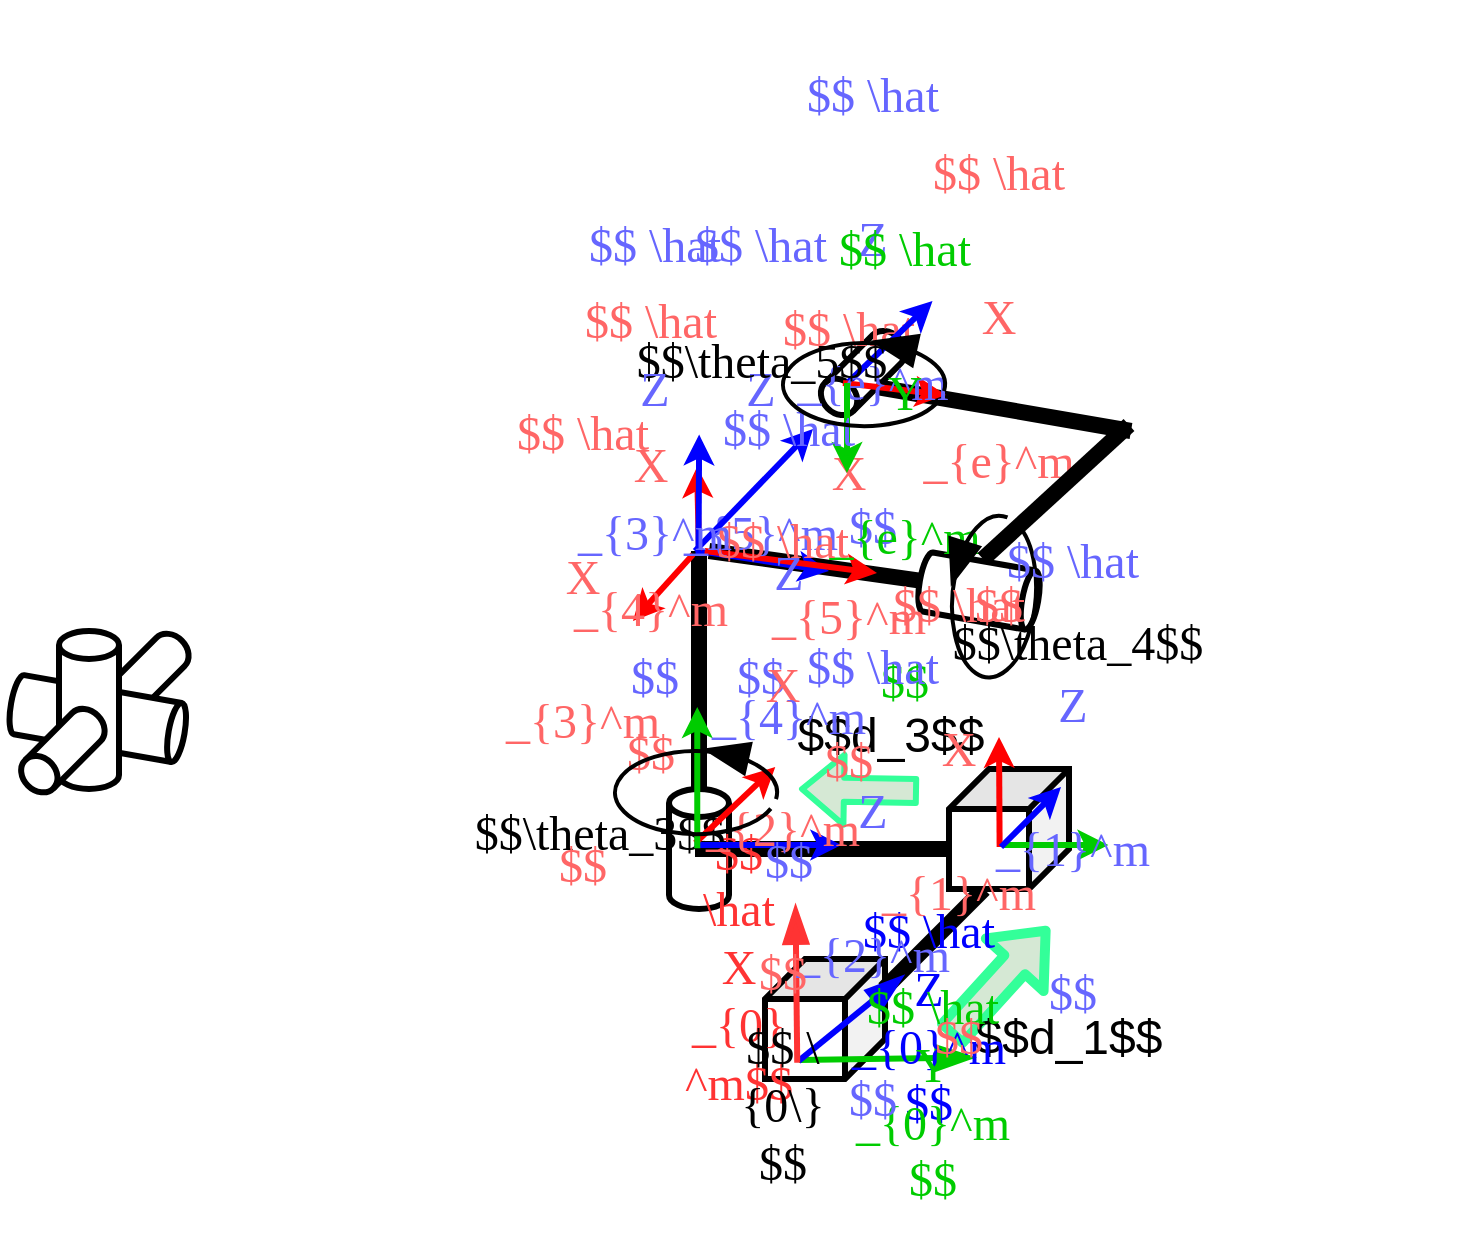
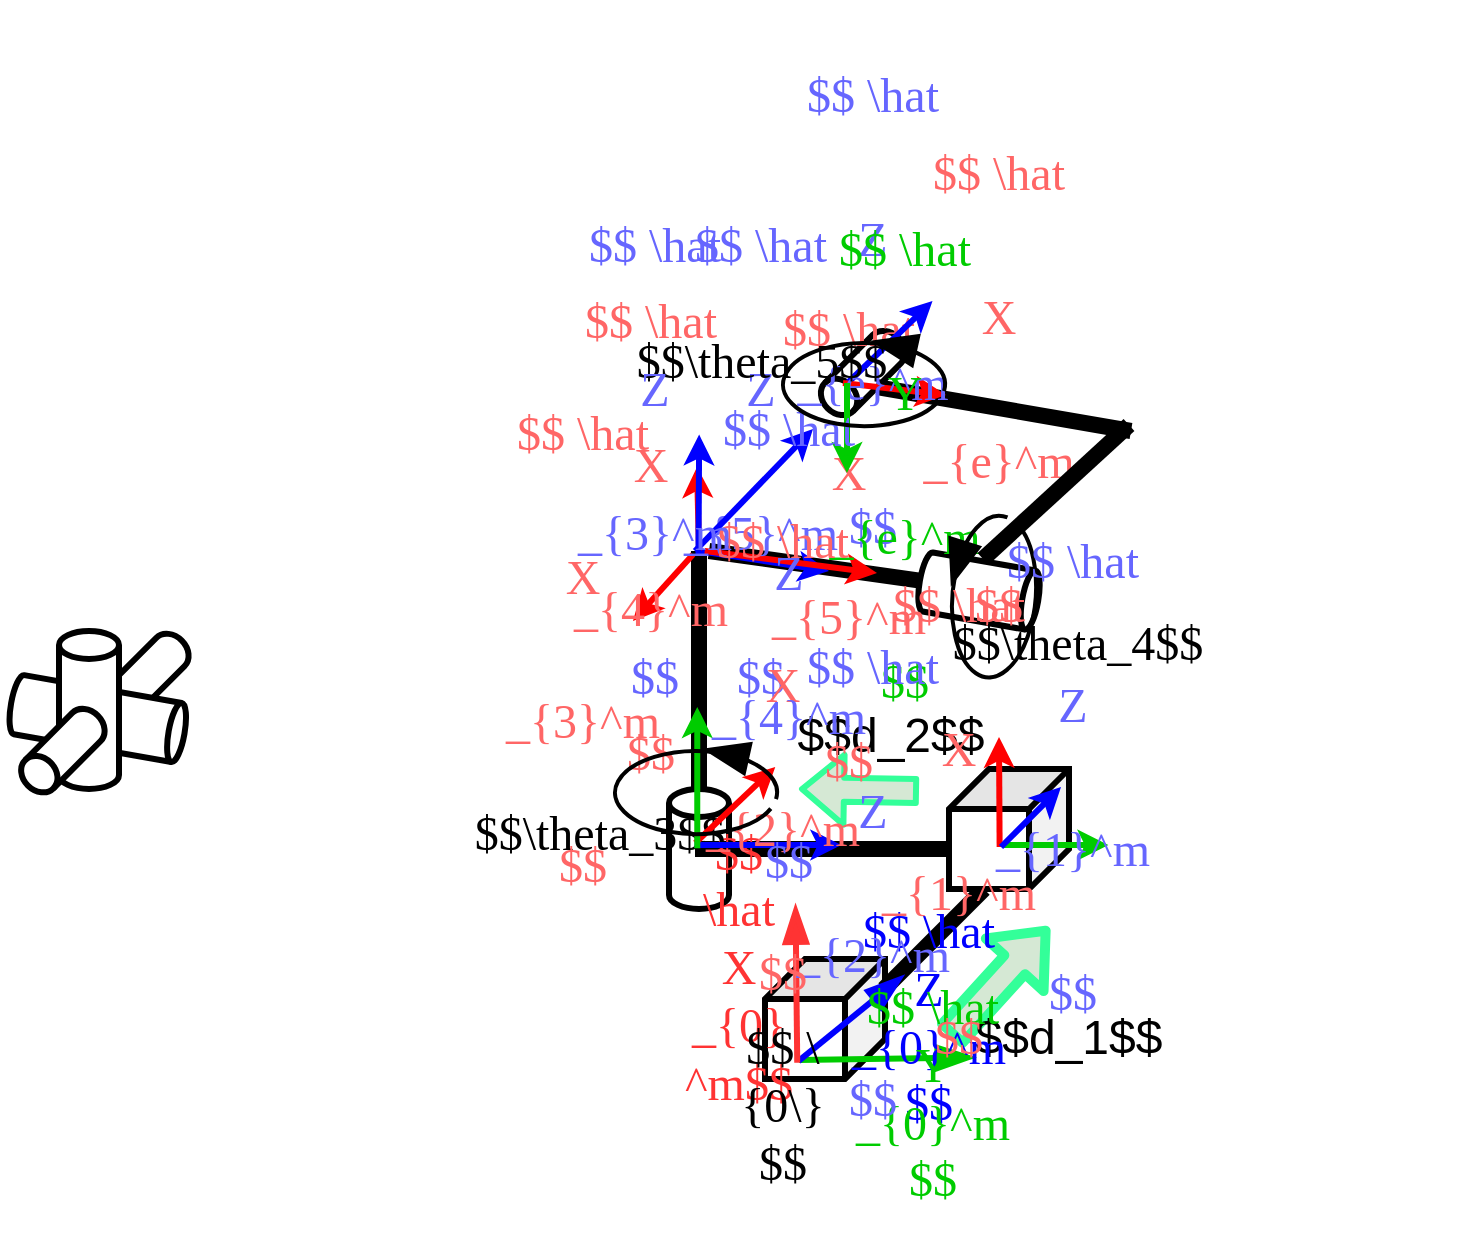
- <mxCell id="21" value="&lt;font color=&quot;#000000&quot;&gt;$$d_3$$&lt;/font&gt;" style="text;html=1;align=center;verticalAlign=middle;resizable=0;points=[];autosize=1;strokeColor=none;fillColor=none;fontSize=24;fontColor=#FF6666;" parent="1" vertex="1"><mxGeometry x="389" y="239.61" width="111" height="41" as="geometry" /></mxCell>
+ <mxCell id="21" value="&lt;font color=&quot;#000000&quot;&gt;$$d_2$$&lt;/font&gt;" style="text;html=1;align=center;verticalAlign=middle;resizable=0;points=[];autosize=1;strokeColor=none;fillColor=none;fontSize=24;fontColor=#FF6666;" parent="1" vertex="1"><mxGeometry x="389" y="239.61" width="111" height="41" as="geometry" /></mxCell>
